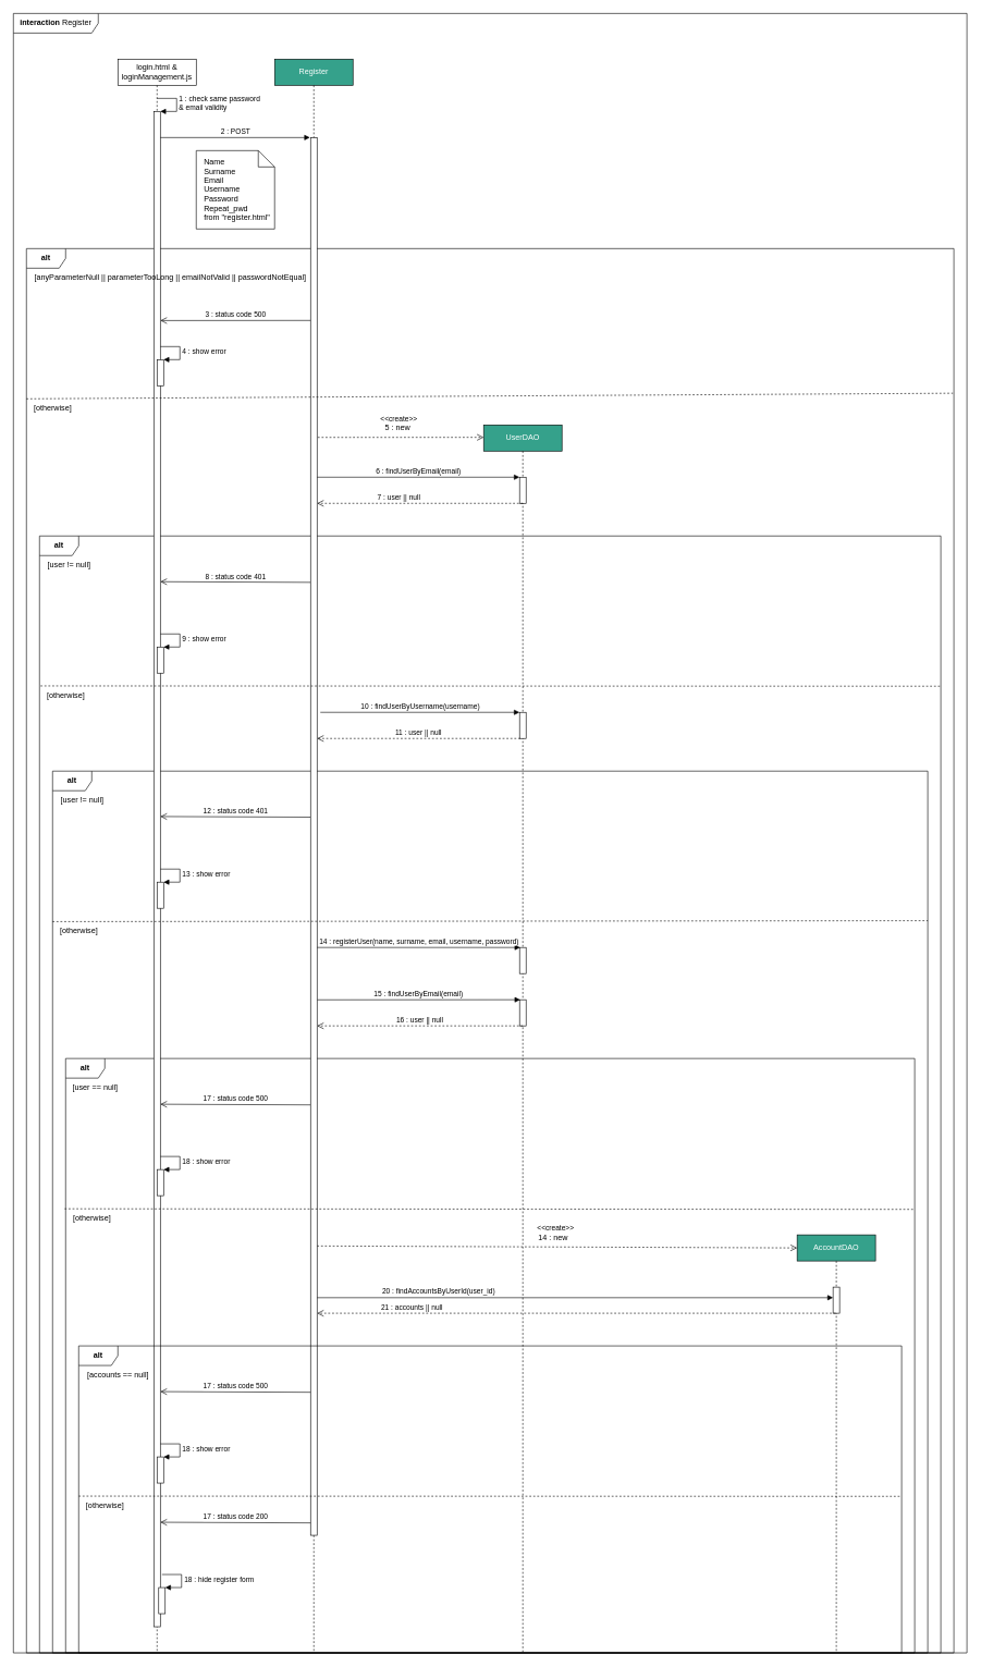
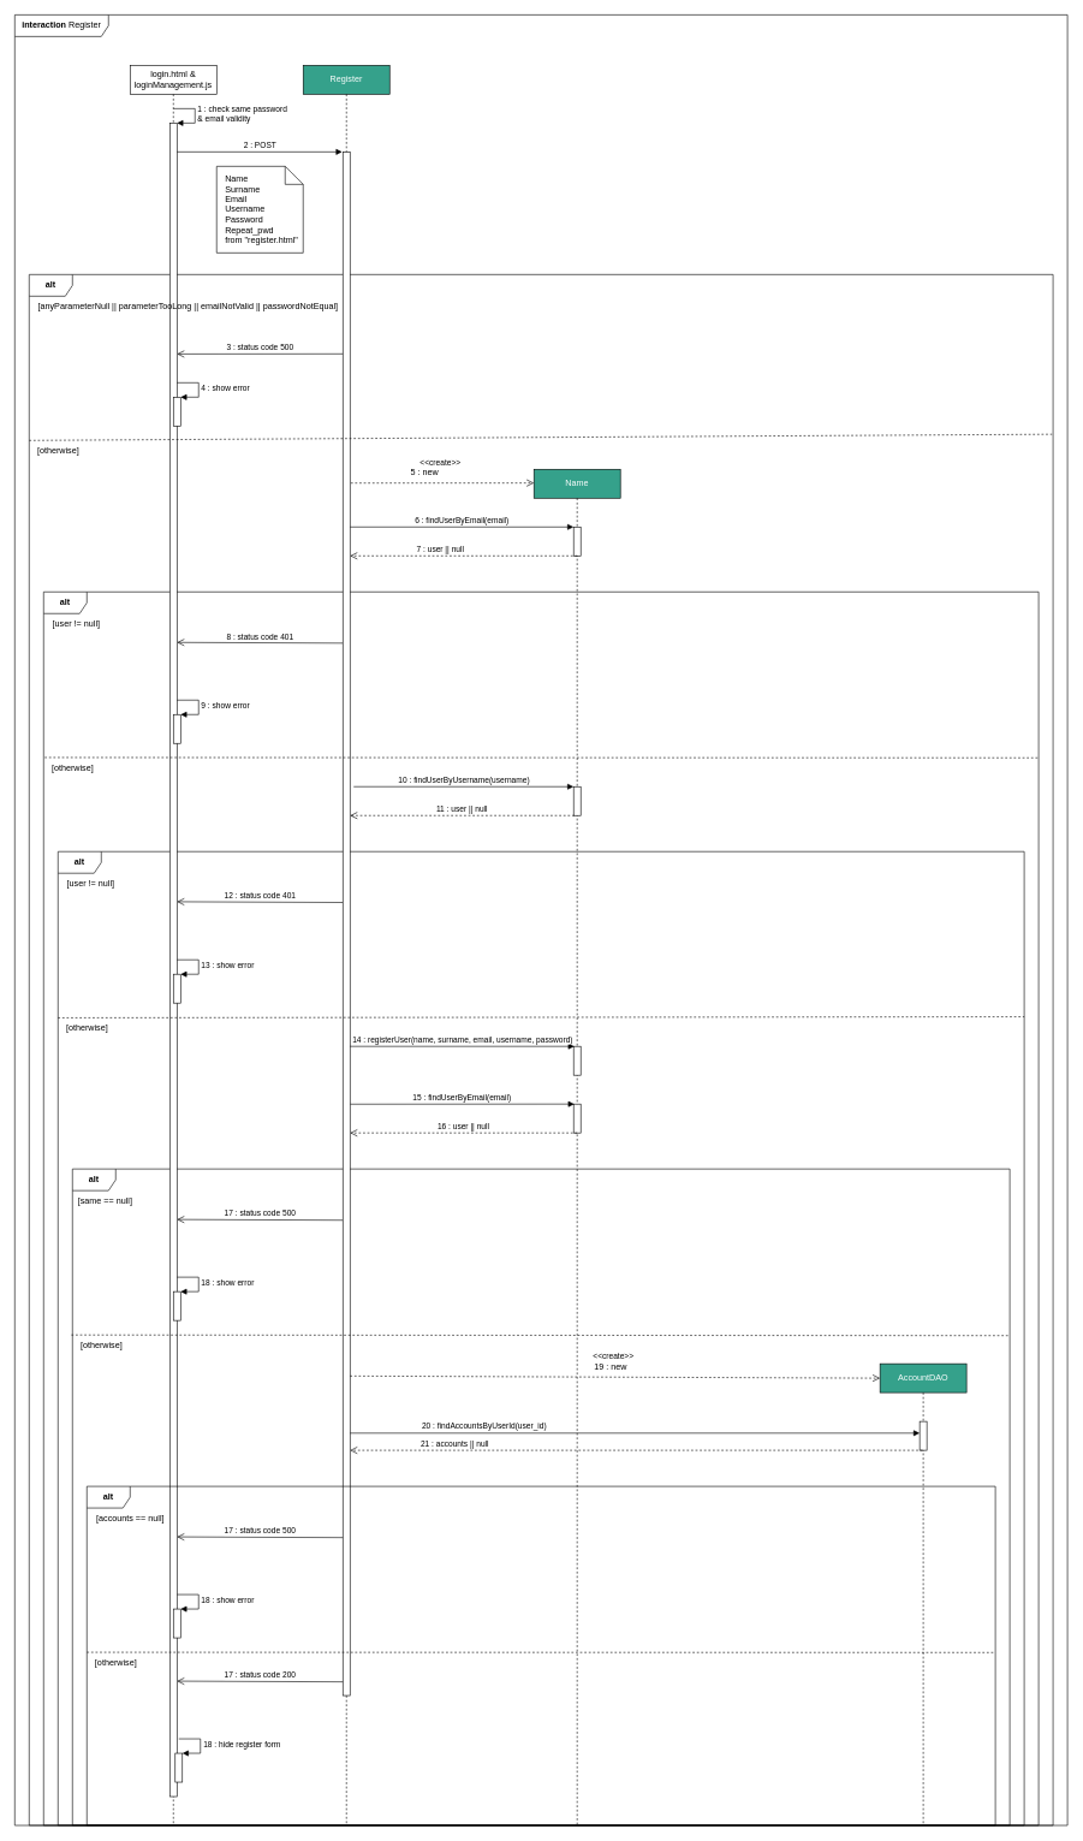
- <mxCell id="34" value="5 : new" style="text;html=1;align=center;verticalAlign=middle;resizable=0;points=[];autosize=1;strokeColor=none;fillColor=none;" parent="1" vertex="1"><mxGeometry x="578" y="640" width="60" height="30" as="geometry" /></mxCell>
+ <mxCell id="34" value="5 : new" style="text;html=1;align=center;verticalAlign=middle;resizable=0;points=[];autosize=1;strokeColor=none;fillColor=none;" parent="1" vertex="1"><mxGeometry x="558" y="640" width="60" height="30" as="geometry" /></mxCell>
- <mxCell id="30" value="UserDAO" style="shape=umlLifeline;perimeter=lifelinePerimeter;whiteSpace=wrap;html=1;container=1;collapsible=0;recursiveResize=0;outlineConnect=0;fillColor=#35A18B;fontColor=#FFFFFF;" parent="1" vertex="1"><mxGeometry x="740" y="650" width="120" height="1880" as="geometry" /></mxCell>
+ <mxCell id="30" value="Name" style="shape=umlLifeline;perimeter=lifelinePerimeter;whiteSpace=wrap;html=1;container=1;collapsible=0;recursiveResize=0;outlineConnect=0;fillColor=#35A18B;fontColor=#FFFFFF;" parent="1" vertex="1"><mxGeometry x="740" y="650" width="120" height="1880" as="geometry" /></mxCell>
- <mxCell id="51" value="[user == null]" style="text;html=1;align=center;verticalAlign=middle;resizable=0;points=[];autosize=1;strokeColor=none;fillColor=none;" parent="1" vertex="1"><mxGeometry x="100" y="1650" width="90" height="30" as="geometry" /></mxCell>
+ <mxCell id="51" value="[same == null]" style="text;html=1;align=center;verticalAlign=middle;resizable=0;points=[];autosize=1;strokeColor=none;fillColor=none;" parent="1" vertex="1"><mxGeometry x="100" y="1650" width="90" height="30" as="geometry" /></mxCell>
- <mxCell id="55" value="14 : new" style="text;html=1;align=center;verticalAlign=middle;resizable=0;points=[];autosize=1;strokeColor=none;fillColor=none;" parent="1" vertex="1"><mxGeometry x="811" y="1880" width="70" height="30" as="geometry" /></mxCell>
+ <mxCell id="55" value="19 : new" style="text;html=1;align=center;verticalAlign=middle;resizable=0;points=[];autosize=1;strokeColor=none;fillColor=none;" parent="1" vertex="1"><mxGeometry x="811" y="1880" width="70" height="30" as="geometry" /></mxCell>
